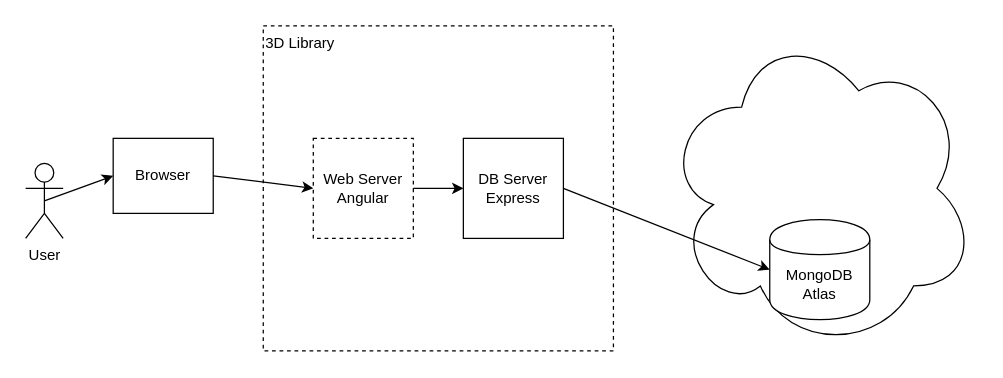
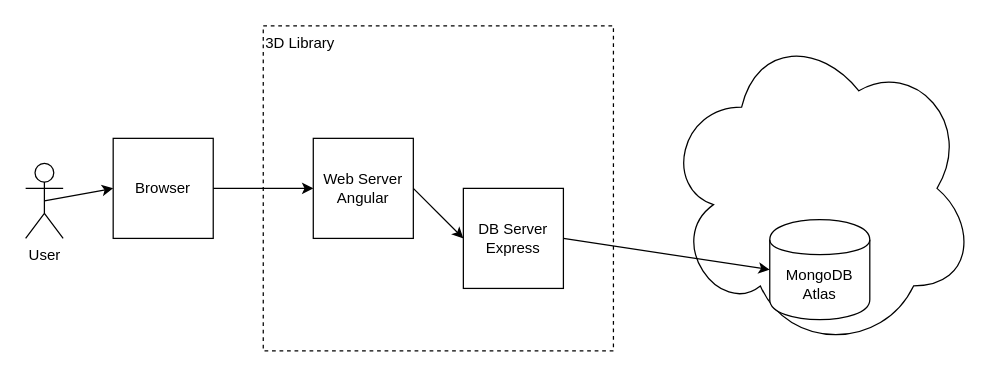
- <mxCell id="4" value="Browser" style="whiteSpace=wrap;html=1;aspect=fixed;verticalAlign=middle;align=center;" vertex="1" parent="1"><mxGeometry x="90" y="110" width="80" height="60" as="geometry" /></mxCell>
+ <mxCell id="4" value="Browser" style="whiteSpace=wrap;html=1;aspect=fixed;verticalAlign=middle;align=center;" vertex="1" parent="1"><mxGeometry x="90" y="110" width="80" height="80" as="geometry" /></mxCell>
- <mxCell id="7" value="Web Server&lt;br&gt;Angular" style="whiteSpace=wrap;html=1;aspect=fixed;verticalAlign=middle;align=center;dashed=1;" vertex="1" parent="1"><mxGeometry x="250" y="110" width="80" height="80" as="geometry" /></mxCell>
+ <mxCell id="7" value="Web Server&lt;br&gt;Angular" style="whiteSpace=wrap;html=1;aspect=fixed;verticalAlign=middle;align=center;" vertex="1" parent="1"><mxGeometry x="250" y="110" width="80" height="80" as="geometry" /></mxCell>
- <mxCell id="8" value="DB Server&lt;br&gt;Express" style="whiteSpace=wrap;html=1;aspect=fixed;verticalAlign=middle;align=center;" vertex="1" parent="1"><mxGeometry x="370" y="110" width="80" height="80" as="geometry" /></mxCell>
+ <mxCell id="8" value="DB Server&lt;br&gt;Express" style="whiteSpace=wrap;html=1;aspect=fixed;verticalAlign=middle;align=center;" vertex="1" parent="1"><mxGeometry x="370" y="150" width="80" height="80" as="geometry" /></mxCell>
